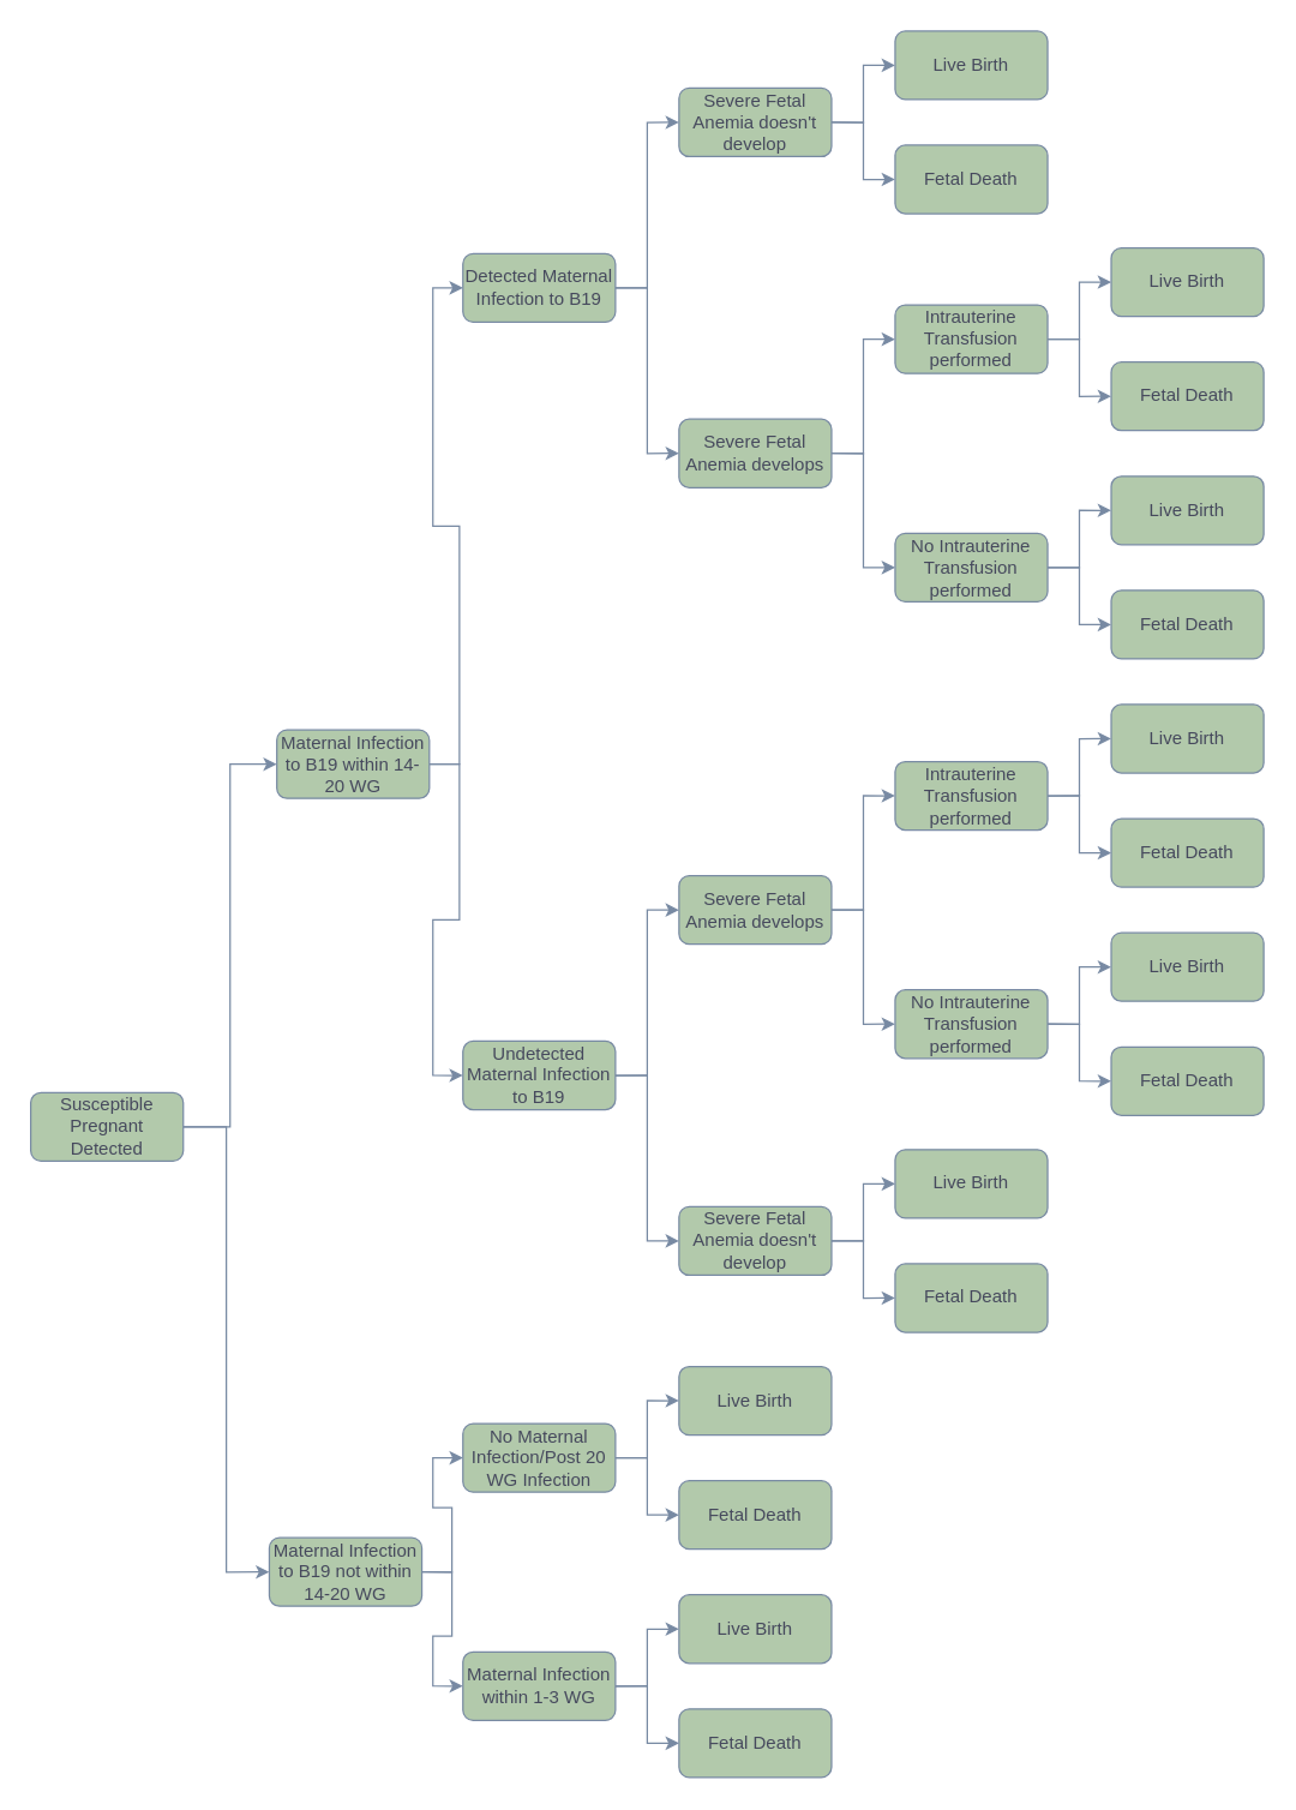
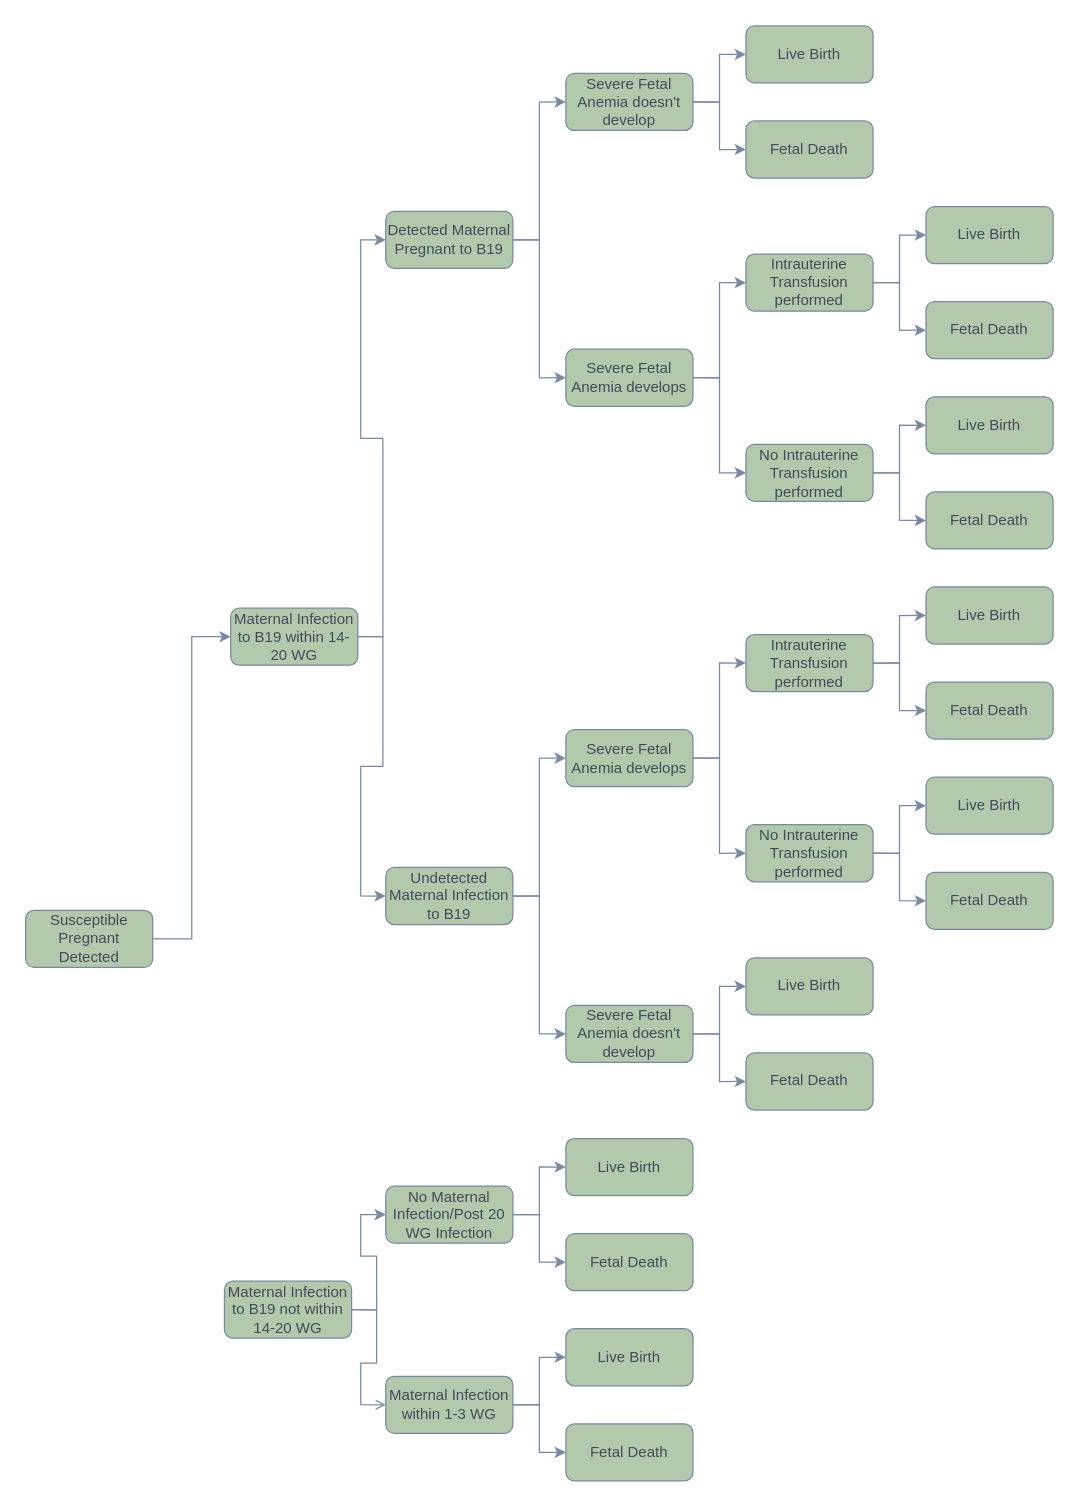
- <mxCell id="14" value="Detected Maternal Infection to B19" style="rounded=1;whiteSpace=wrap;html=1;labelBackgroundColor=none;fillColor=#B2C9AB;strokeColor=#788AA3;fontColor=#46495D;" vertex="1" parent="2"><mxGeometry x="288.124" y="148.353" width="101.691" height="45.647" as="geometry" /></mxCell>
+ <mxCell id="14" value="Detected Maternal Pregnant to B19" style="rounded=1;whiteSpace=wrap;html=1;labelBackgroundColor=none;fillColor=#B2C9AB;strokeColor=#788AA3;fontColor=#46495D;" vertex="1" parent="2"><mxGeometry x="288.124" y="148.353" width="101.691" height="45.647" as="geometry" /></mxCell>
- <mxCell id="4" value="" style="edgeStyle=orthogonalEdgeStyle;rounded=0;orthogonalLoop=1;jettySize=auto;html=1;entryX=0;entryY=0.5;entryDx=0;entryDy=0;labelBackgroundColor=none;fontColor=default;strokeColor=#788AA3;" edge="1" parent="2" source="5" target="11"><mxGeometry relative="1" as="geometry" /></mxCell>
- <mxCell id="10" style="edgeStyle=orthogonalEdgeStyle;rounded=0;orthogonalLoop=1;jettySize=auto;html=1;exitX=1;exitY=0.5;exitDx=0;exitDy=0;entryX=0;entryY=0.5;entryDx=0;entryDy=0;labelBackgroundColor=none;fontColor=default;strokeColor=#788AA3;" edge="1" parent="2" source="11" target="23"><mxGeometry relative="1" as="geometry" /></mxCell>
+ <mxCell id="10" style="edgeStyle=orthogonalEdgeStyle;rounded=0;orthogonalLoop=1;jettySize=auto;html=1;exitX=1;exitY=0.5;exitDx=0;exitDy=0;entryX=0;entryY=0.5;entryDx=0;entryDy=0;labelBackgroundColor=none;fontColor=default;strokeColor=#788AA3;endArrow=open;" edge="1" parent="2" source="11" target="23"><mxGeometry relative="1" as="geometry" /></mxCell>
